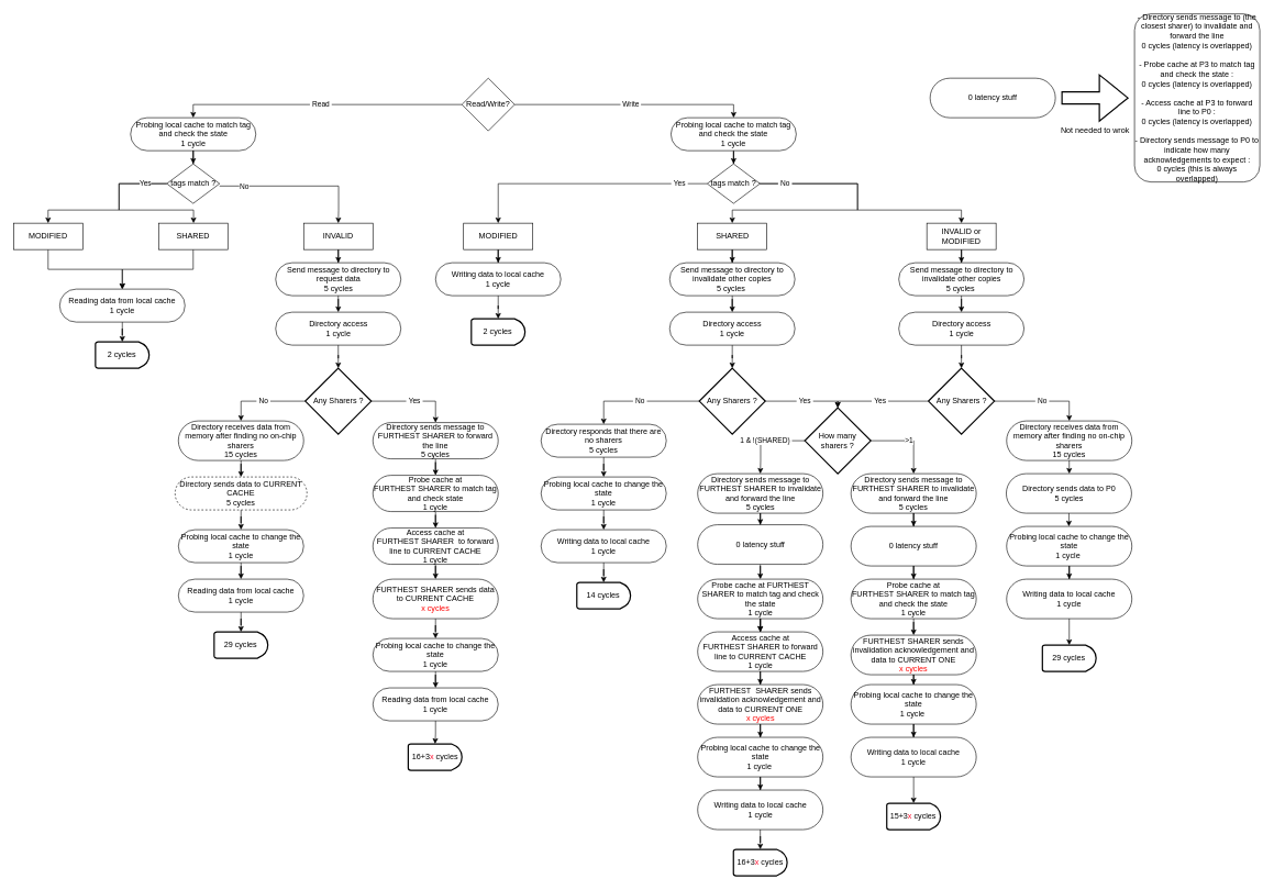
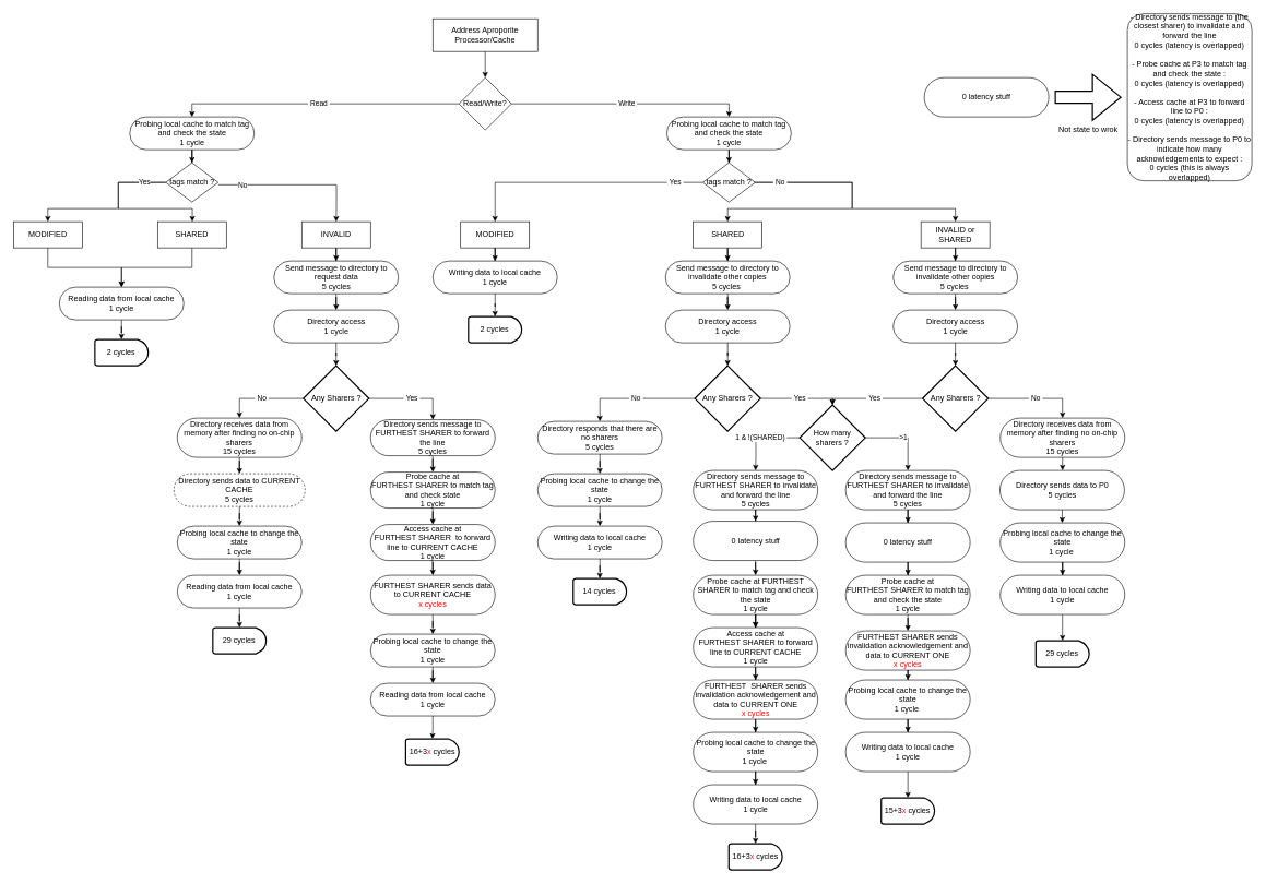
+ <mxCell id="3" value="Address Aproporite Processor/Cache" style="rounded=1;whiteSpace=wrap;html=1;arcSize=0;" parent="1" vertex="1"><mxGeometry x="660" y="28" width="160" height="50" as="geometry" /></mxCell>
+ <mxCell id="2" style="edgeStyle=orthogonalEdgeStyle;rounded=0;orthogonalLoop=1;jettySize=auto;html=1;entryX=0.5;entryY=0;entryDx=0;entryDy=0;" parent="1" source="3" target="9" edge="1"><mxGeometry relative="1" as="geometry" /></mxCell>
- <mxCell id="57" value="Not needed to wrok" style="verticalLabelPosition=bottom;verticalAlign=top;html=1;strokeWidth=2;shape=mxgraph.arrows2.arrow;dy=0.74;dx=43.33;notch=0;" parent="1" vertex="1"><mxGeometry x="1610" y="113" width="100" height="70" as="geometry" /></mxCell>
+ <mxCell id="57" value="Not state to wrok" style="verticalLabelPosition=bottom;verticalAlign=top;html=1;strokeWidth=2;shape=mxgraph.arrows2.arrow;dy=0.74;dx=43.33;notch=0;" parent="1" vertex="1"><mxGeometry x="1610" y="113" width="100" height="70" as="geometry" /></mxCell>
- <mxCell id="20" value="INVALID or MODIFIED" style="rounded=1;whiteSpace=wrap;html=1;arcSize=0;" parent="1" vertex="1"><mxGeometry x="1405" y="338" width="105" height="40" as="geometry" /></mxCell>
+ <mxCell id="20" value="INVALID or SHARED" style="rounded=1;whiteSpace=wrap;html=1;arcSize=0;" parent="1" vertex="1"><mxGeometry x="1405" y="338" width="105" height="40" as="geometry" /></mxCell>
